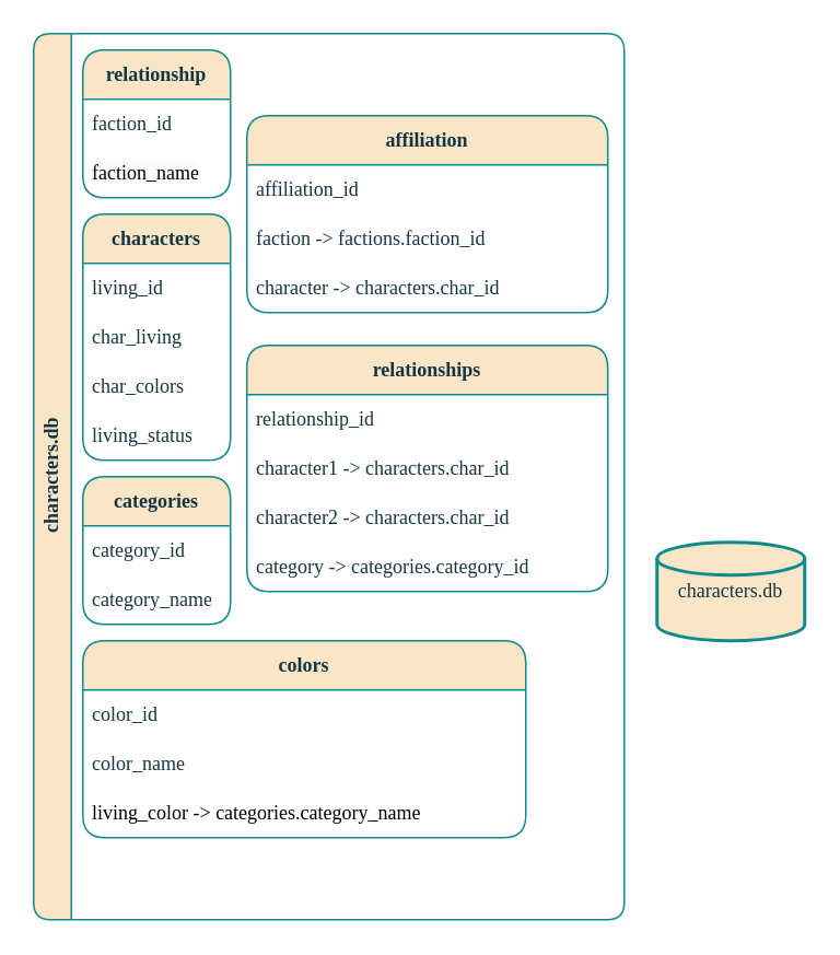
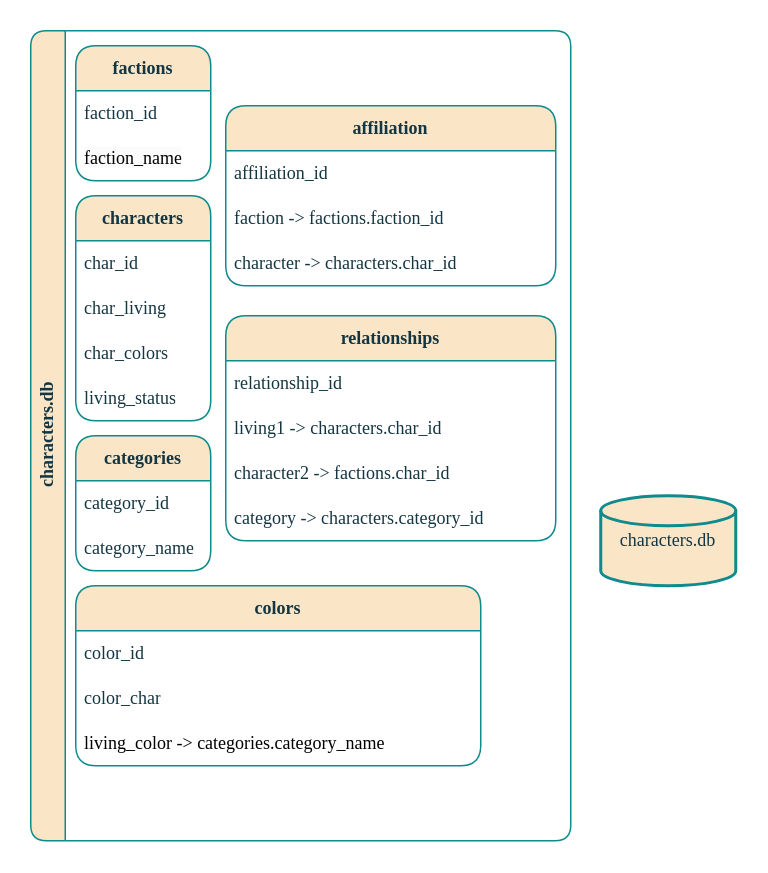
- <mxCell id="8" value="&lt;b&gt;relationship&lt;/b&gt;" style="swimlane;fontStyle=0;childLayout=stackLayout;horizontal=1;startSize=30;horizontalStack=0;resizeParent=1;resizeParentMax=0;resizeLast=0;collapsible=1;marginBottom=0;whiteSpace=wrap;html=1;rounded=1;fontFamily=Iosevka;movable=1;resizable=1;rotatable=1;deletable=1;editable=1;connectable=1;labelBackgroundColor=none;fillColor=#FAE5C7;strokeColor=#0F8B8D;fontColor=#143642;" vertex="1" parent="1"><mxGeometry x="50" y="30" width="90" height="90" as="geometry" /></mxCell>
+ <mxCell id="8" value="&lt;b&gt;factions&lt;/b&gt;" style="swimlane;fontStyle=0;childLayout=stackLayout;horizontal=1;startSize=30;horizontalStack=0;resizeParent=1;resizeParentMax=0;resizeLast=0;collapsible=1;marginBottom=0;whiteSpace=wrap;html=1;rounded=1;fontFamily=Iosevka;movable=1;resizable=1;rotatable=1;deletable=1;editable=1;connectable=1;labelBackgroundColor=none;fillColor=#FAE5C7;strokeColor=#0F8B8D;fontColor=#143642;" vertex="1" parent="1"><mxGeometry x="50" y="30" width="90" height="90" as="geometry" /></mxCell>
- <mxCell id="4" value="living_id" style="text;strokeColor=none;fillColor=none;align=left;verticalAlign=middle;spacingLeft=4;spacingRight=4;overflow=hidden;points=[[0,0.5],[1,0.5]];portConstraint=eastwest;rotatable=1;whiteSpace=wrap;html=1;fontFamily=Iosevka;fontStyle=0;rounded=1;movable=1;resizable=1;deletable=1;editable=1;connectable=1;labelBackgroundColor=none;fontColor=#143642;" parent="3" vertex="1"><mxGeometry y="30" width="90" height="30" as="geometry" /></mxCell>
+ <mxCell id="4" value="char_id" style="text;strokeColor=none;fillColor=none;align=left;verticalAlign=middle;spacingLeft=4;spacingRight=4;overflow=hidden;points=[[0,0.5],[1,0.5]];portConstraint=eastwest;rotatable=1;whiteSpace=wrap;html=1;fontFamily=Iosevka;fontStyle=0;rounded=1;movable=1;resizable=1;deletable=1;editable=1;connectable=1;labelBackgroundColor=none;fontColor=#143642;" parent="3" vertex="1"><mxGeometry y="30" width="90" height="30" as="geometry" /></mxCell>
- <mxCell id="21" value="character1 -&amp;gt; characters.char_id" style="text;strokeColor=none;fillColor=none;align=left;verticalAlign=middle;spacingLeft=4;spacingRight=4;overflow=hidden;points=[[0,0.5],[1,0.5]];portConstraint=eastwest;rotatable=1;whiteSpace=wrap;html=1;fontFamily=Iosevka;fontStyle=0;rounded=1;movable=1;resizable=1;deletable=1;editable=1;connectable=1;labelBackgroundColor=none;fontColor=#143642;" parent="19" vertex="1"><mxGeometry y="60" width="220" height="30" as="geometry" /></mxCell>
+ <mxCell id="21" value="living1 -&amp;gt; characters.char_id" style="text;strokeColor=none;fillColor=none;align=left;verticalAlign=middle;spacingLeft=4;spacingRight=4;overflow=hidden;points=[[0,0.5],[1,0.5]];portConstraint=eastwest;rotatable=1;whiteSpace=wrap;html=1;fontFamily=Iosevka;fontStyle=0;rounded=1;movable=1;resizable=1;deletable=1;editable=1;connectable=1;labelBackgroundColor=none;fontColor=#143642;" parent="19" vertex="1"><mxGeometry y="60" width="220" height="30" as="geometry" /></mxCell>
- <mxCell id="22" value="character2 -&amp;gt; characters.char_id" style="text;strokeColor=none;fillColor=none;align=left;verticalAlign=middle;spacingLeft=4;spacingRight=4;overflow=hidden;points=[[0,0.5],[1,0.5]];portConstraint=eastwest;rotatable=1;whiteSpace=wrap;html=1;fontFamily=Iosevka;movable=1;resizable=1;deletable=1;editable=1;connectable=1;labelBackgroundColor=none;fontColor=#143642;rounded=1;" vertex="1" parent="19"><mxGeometry y="90" width="220" height="30" as="geometry" /></mxCell>
+ <mxCell id="22" value="character2 -&amp;gt; factions.char_id" style="text;strokeColor=none;fillColor=none;align=left;verticalAlign=middle;spacingLeft=4;spacingRight=4;overflow=hidden;points=[[0,0.5],[1,0.5]];portConstraint=eastwest;rotatable=1;whiteSpace=wrap;html=1;fontFamily=Iosevka;movable=1;resizable=1;deletable=1;editable=1;connectable=1;labelBackgroundColor=none;fontColor=#143642;rounded=1;" vertex="1" parent="19"><mxGeometry y="90" width="220" height="30" as="geometry" /></mxCell>
- <mxCell id="23" value="category -&amp;gt; categories.category_id" style="text;strokeColor=none;fillColor=none;align=left;verticalAlign=middle;spacingLeft=4;spacingRight=4;overflow=hidden;points=[[0,0.5],[1,0.5]];portConstraint=eastwest;rotatable=1;whiteSpace=wrap;html=1;fontFamily=Iosevka;fontStyle=0;rounded=1;movable=1;resizable=1;deletable=1;editable=1;connectable=1;labelBackgroundColor=none;fontColor=#143642;" parent="19" vertex="1"><mxGeometry y="120" width="220" height="30" as="geometry" /></mxCell>
+ <mxCell id="23" value="category -&amp;gt; characters.category_id" style="text;strokeColor=none;fillColor=none;align=left;verticalAlign=middle;spacingLeft=4;spacingRight=4;overflow=hidden;points=[[0,0.5],[1,0.5]];portConstraint=eastwest;rotatable=1;whiteSpace=wrap;html=1;fontFamily=Iosevka;fontStyle=0;rounded=1;movable=1;resizable=1;deletable=1;editable=1;connectable=1;labelBackgroundColor=none;fontColor=#143642;" parent="19" vertex="1"><mxGeometry y="120" width="220" height="30" as="geometry" /></mxCell>
- <mxCell id="26" value="color_name" style="text;strokeColor=none;fillColor=none;align=left;verticalAlign=middle;spacingLeft=4;spacingRight=4;overflow=hidden;points=[[0,0.5],[1,0.5]];portConstraint=eastwest;rotatable=0;whiteSpace=wrap;html=1;fontFamily=Iosevka;fontColor=#143642;rounded=1;" vertex="1" parent="24"><mxGeometry y="60" width="270" height="30" as="geometry" /></mxCell>
+ <mxCell id="26" value="color_char" style="text;strokeColor=none;fillColor=none;align=left;verticalAlign=middle;spacingLeft=4;spacingRight=4;overflow=hidden;points=[[0,0.5],[1,0.5]];portConstraint=eastwest;rotatable=0;whiteSpace=wrap;html=1;fontFamily=Iosevka;fontColor=#143642;rounded=1;" vertex="1" parent="24"><mxGeometry y="60" width="270" height="30" as="geometry" /></mxCell>
